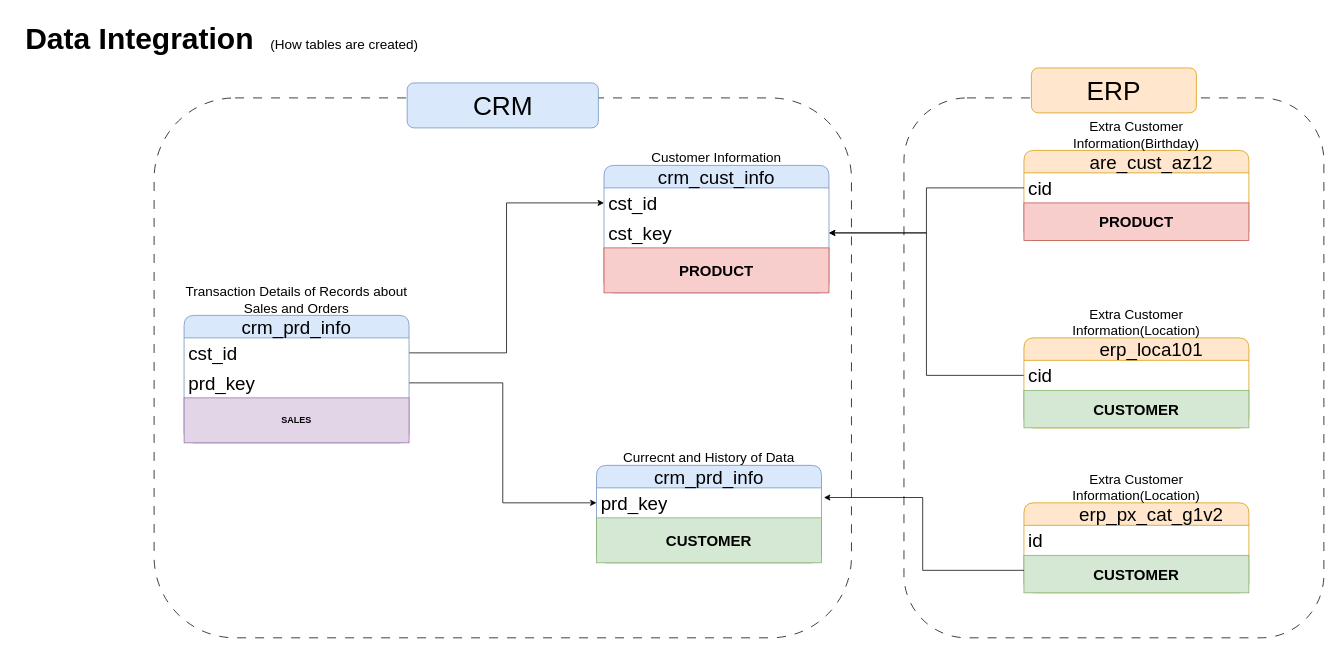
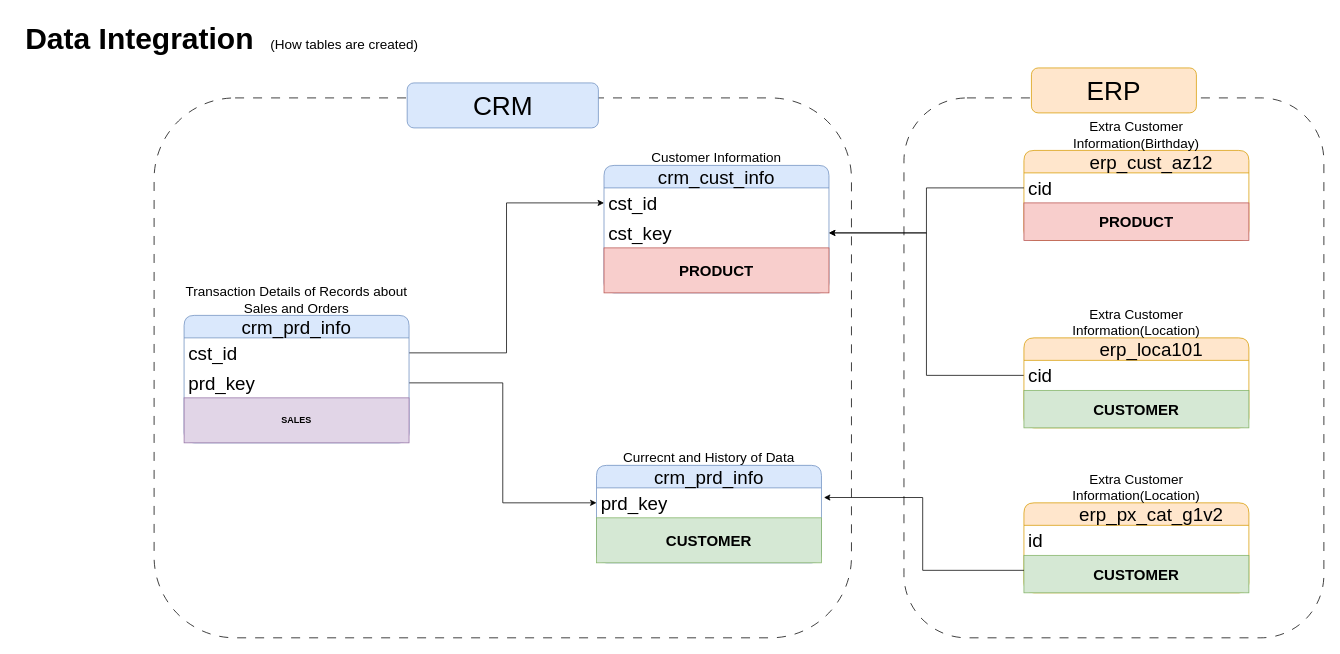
- <mxCell id="25" value="&lt;blockquote style=&quot;margin: 0 0 0 40px; border: none; padding: 0px;&quot;&gt;are_cust_az12&lt;/blockquote&gt;" style="swimlane;fontStyle=0;childLayout=stackLayout;horizontal=1;startSize=30;horizontalStack=0;resizeParent=1;resizeParentMax=0;resizeLast=0;collapsible=1;marginBottom=0;whiteSpace=wrap;html=1;rounded=1;fillColor=#ffe6cc;strokeColor=#d79b00;fontSize=25;" parent="24" vertex="1"><mxGeometry y="40" width="300" height="120" as="geometry" /></mxCell>
+ <mxCell id="25" value="&lt;blockquote style=&quot;margin: 0 0 0 40px; border: none; padding: 0px;&quot;&gt;erp_cust_az12&lt;/blockquote&gt;" style="swimlane;fontStyle=0;childLayout=stackLayout;horizontal=1;startSize=30;horizontalStack=0;resizeParent=1;resizeParentMax=0;resizeLast=0;collapsible=1;marginBottom=0;whiteSpace=wrap;html=1;rounded=1;fillColor=#ffe6cc;strokeColor=#d79b00;fontSize=25;" parent="24" vertex="1"><mxGeometry y="40" width="300" height="120" as="geometry" /></mxCell>
